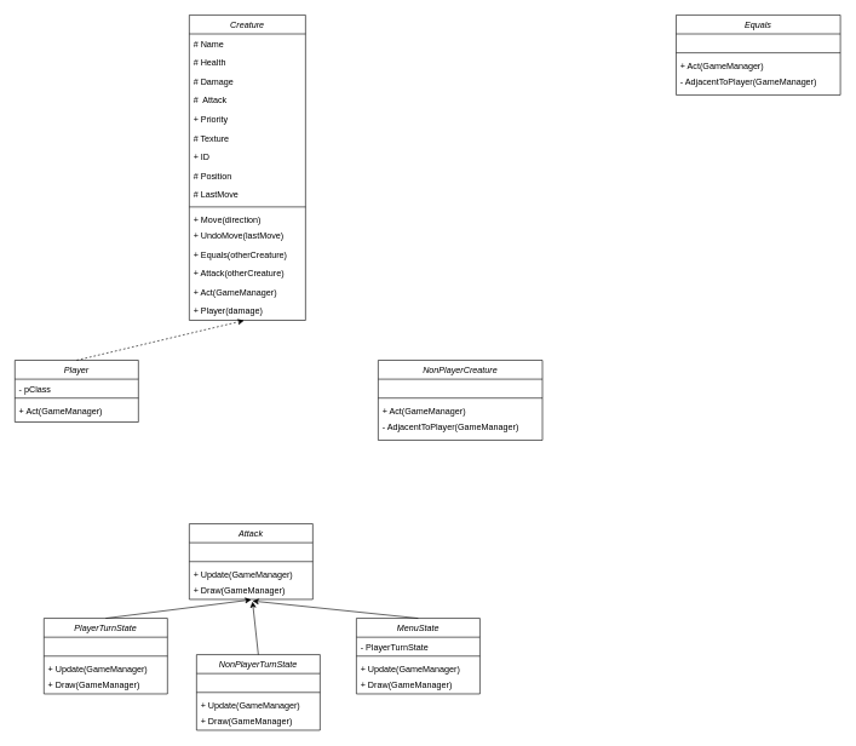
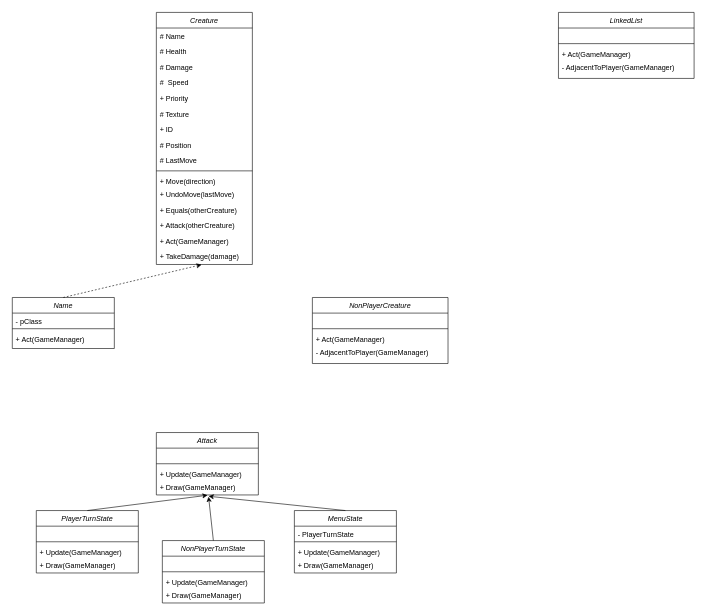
- <mxCell id="52" value="Equals" style="swimlane;fontStyle=2;align=center;verticalAlign=top;childLayout=stackLayout;horizontal=1;startSize=26;horizontalStack=0;resizeParent=1;resizeLast=0;collapsible=1;marginBottom=0;rounded=0;shadow=0;strokeWidth=1;" vertex="1" parent="1"><mxGeometry x="930" width="226" height="110" as="geometry" y="20"><mxRectangle x="230" y="140" width="160" height="26" as="alternateBounds" /></mxGeometry></mxCell>
+ <mxCell id="52" value="LinkedList" style="swimlane;fontStyle=2;align=center;verticalAlign=top;childLayout=stackLayout;horizontal=1;startSize=26;horizontalStack=0;resizeParent=1;resizeLast=0;collapsible=1;marginBottom=0;rounded=0;shadow=0;strokeWidth=1;" vertex="1" parent="1"><mxGeometry x="930" width="226" height="110" as="geometry" y="20"><mxRectangle x="230" y="140" width="160" height="26" as="alternateBounds" /></mxGeometry></mxCell>
- <mxCell id="6" value="#  Attack" style="text;align=left;verticalAlign=top;spacingLeft=4;spacingRight=4;overflow=hidden;rotatable=0;points=[[0,0.5],[1,0.5]];portConstraint=eastwest;rounded=0;shadow=0;html=0;" parent="2" vertex="1"><mxGeometry y="104" width="160" height="26" as="geometry" /></mxCell>
+ <mxCell id="6" value="#  Speed" style="text;align=left;verticalAlign=top;spacingLeft=4;spacingRight=4;overflow=hidden;rotatable=0;points=[[0,0.5],[1,0.5]];portConstraint=eastwest;rounded=0;shadow=0;html=0;" parent="2" vertex="1"><mxGeometry y="104" width="160" height="26" as="geometry" /></mxCell>
- <mxCell id="18" value="+ Player(damage)" style="text;align=left;verticalAlign=top;spacingLeft=4;spacingRight=4;overflow=hidden;rotatable=0;points=[[0,0.5],[1,0.5]];portConstraint=eastwest;rounded=0;shadow=0;html=0;" vertex="1" parent="2"><mxGeometry y="394" width="160" height="26" as="geometry" /></mxCell>
+ <mxCell id="18" value="+ TakeDamage(damage)" style="text;align=left;verticalAlign=top;spacingLeft=4;spacingRight=4;overflow=hidden;rotatable=0;points=[[0,0.5],[1,0.5]];portConstraint=eastwest;rounded=0;shadow=0;html=0;" vertex="1" parent="2"><mxGeometry y="394" width="160" height="26" as="geometry" /></mxCell>
- <mxCell id="24" value="Player" style="swimlane;fontStyle=2;align=center;verticalAlign=top;childLayout=stackLayout;horizontal=1;startSize=26;horizontalStack=0;resizeParent=1;resizeLast=0;collapsible=1;marginBottom=0;rounded=0;shadow=0;strokeWidth=1;" vertex="1" parent="1"><mxGeometry x="20" y="495" width="170" height="85" as="geometry"><mxRectangle x="230" y="140" width="160" height="26" as="alternateBounds" /></mxGeometry></mxCell>
+ <mxCell id="24" value="Name" style="swimlane;fontStyle=2;align=center;verticalAlign=top;childLayout=stackLayout;horizontal=1;startSize=26;horizontalStack=0;resizeParent=1;resizeLast=0;collapsible=1;marginBottom=0;rounded=0;shadow=0;strokeWidth=1;" vertex="1" parent="1"><mxGeometry x="20" y="495" width="170" height="85" as="geometry"><mxRectangle x="230" y="140" width="160" height="26" as="alternateBounds" /></mxGeometry></mxCell>
